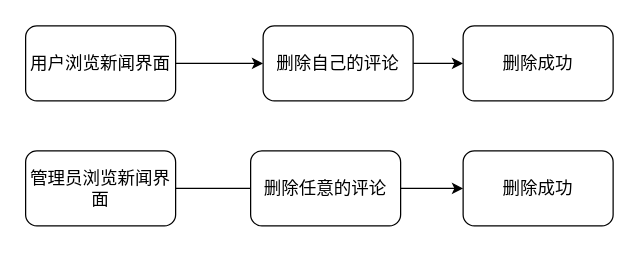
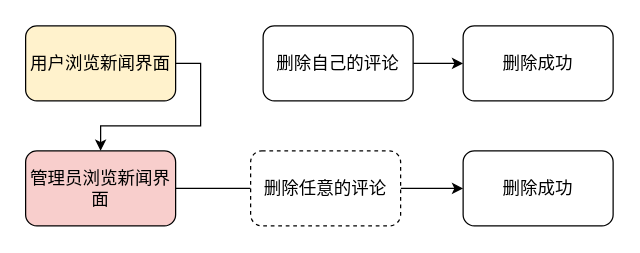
- <mxCell id="3" value="&lt;font style=&quot;font-size: 14px;&quot;&gt;用户浏览新闻界面&lt;/font&gt;" style="rounded=1;whiteSpace=wrap;html=1;" vertex="1" parent="1"><mxGeometry x="20" y="20" width="120" height="60" as="geometry" /></mxCell>
+ <mxCell id="3" value="&lt;font style=&quot;font-size: 14px;&quot;&gt;用户浏览新闻界面&lt;/font&gt;" style="rounded=1;whiteSpace=wrap;html=1;fillColor=#fff2cc;" vertex="1" parent="1"><mxGeometry x="20" y="20" width="120" height="60" as="geometry" /></mxCell>
- <mxCell id="2" style="edgeStyle=orthogonalEdgeStyle;rounded=0;orthogonalLoop=1;jettySize=auto;html=1;exitX=1;exitY=0.5;exitDx=0;exitDy=0;entryX=0;entryY=0.5;entryDx=0;entryDy=0;" edge="1" parent="1" source="3" target="5"><mxGeometry relative="1" as="geometry" /></mxCell>
+ <mxCell id="2" style="edgeStyle=orthogonalEdgeStyle;rounded=0;orthogonalLoop=1;jettySize=auto;html=1;exitX=1;exitY=0.5;exitDx=0;exitDy=0;" edge="1" parent="1" source="3" target="8"><mxGeometry relative="1" as="geometry" /></mxCell>
- <mxCell id="8" value="&lt;font style=&quot;font-size: 14px;&quot;&gt;管理员浏览新闻界面&lt;/font&gt;" style="rounded=1;whiteSpace=wrap;html=1;" vertex="1" parent="1"><mxGeometry x="20" y="120" width="120" height="60" as="geometry" /></mxCell>
+ <mxCell id="8" value="&lt;font style=&quot;font-size: 14px;&quot;&gt;管理员浏览新闻界面&lt;/font&gt;" style="rounded=1;whiteSpace=wrap;html=1;fillColor=#f8cecc;" vertex="1" parent="1"><mxGeometry x="20" y="120" width="120" height="60" as="geometry" /></mxCell>
- <mxCell id="10" value="&lt;font style=&quot;font-size: 14px;&quot;&gt;删除任意的评论&lt;/font&gt;" style="rounded=1;whiteSpace=wrap;html=1;" vertex="1" parent="1"><mxGeometry x="200" y="120" width="120" height="60" as="geometry" /></mxCell>
+ <mxCell id="10" value="&lt;font style=&quot;font-size: 14px;&quot;&gt;删除任意的评论&lt;/font&gt;" style="rounded=1;whiteSpace=wrap;html=1;dashed=1;" vertex="1" parent="1"><mxGeometry x="200" y="120" width="120" height="60" as="geometry" /></mxCell>
